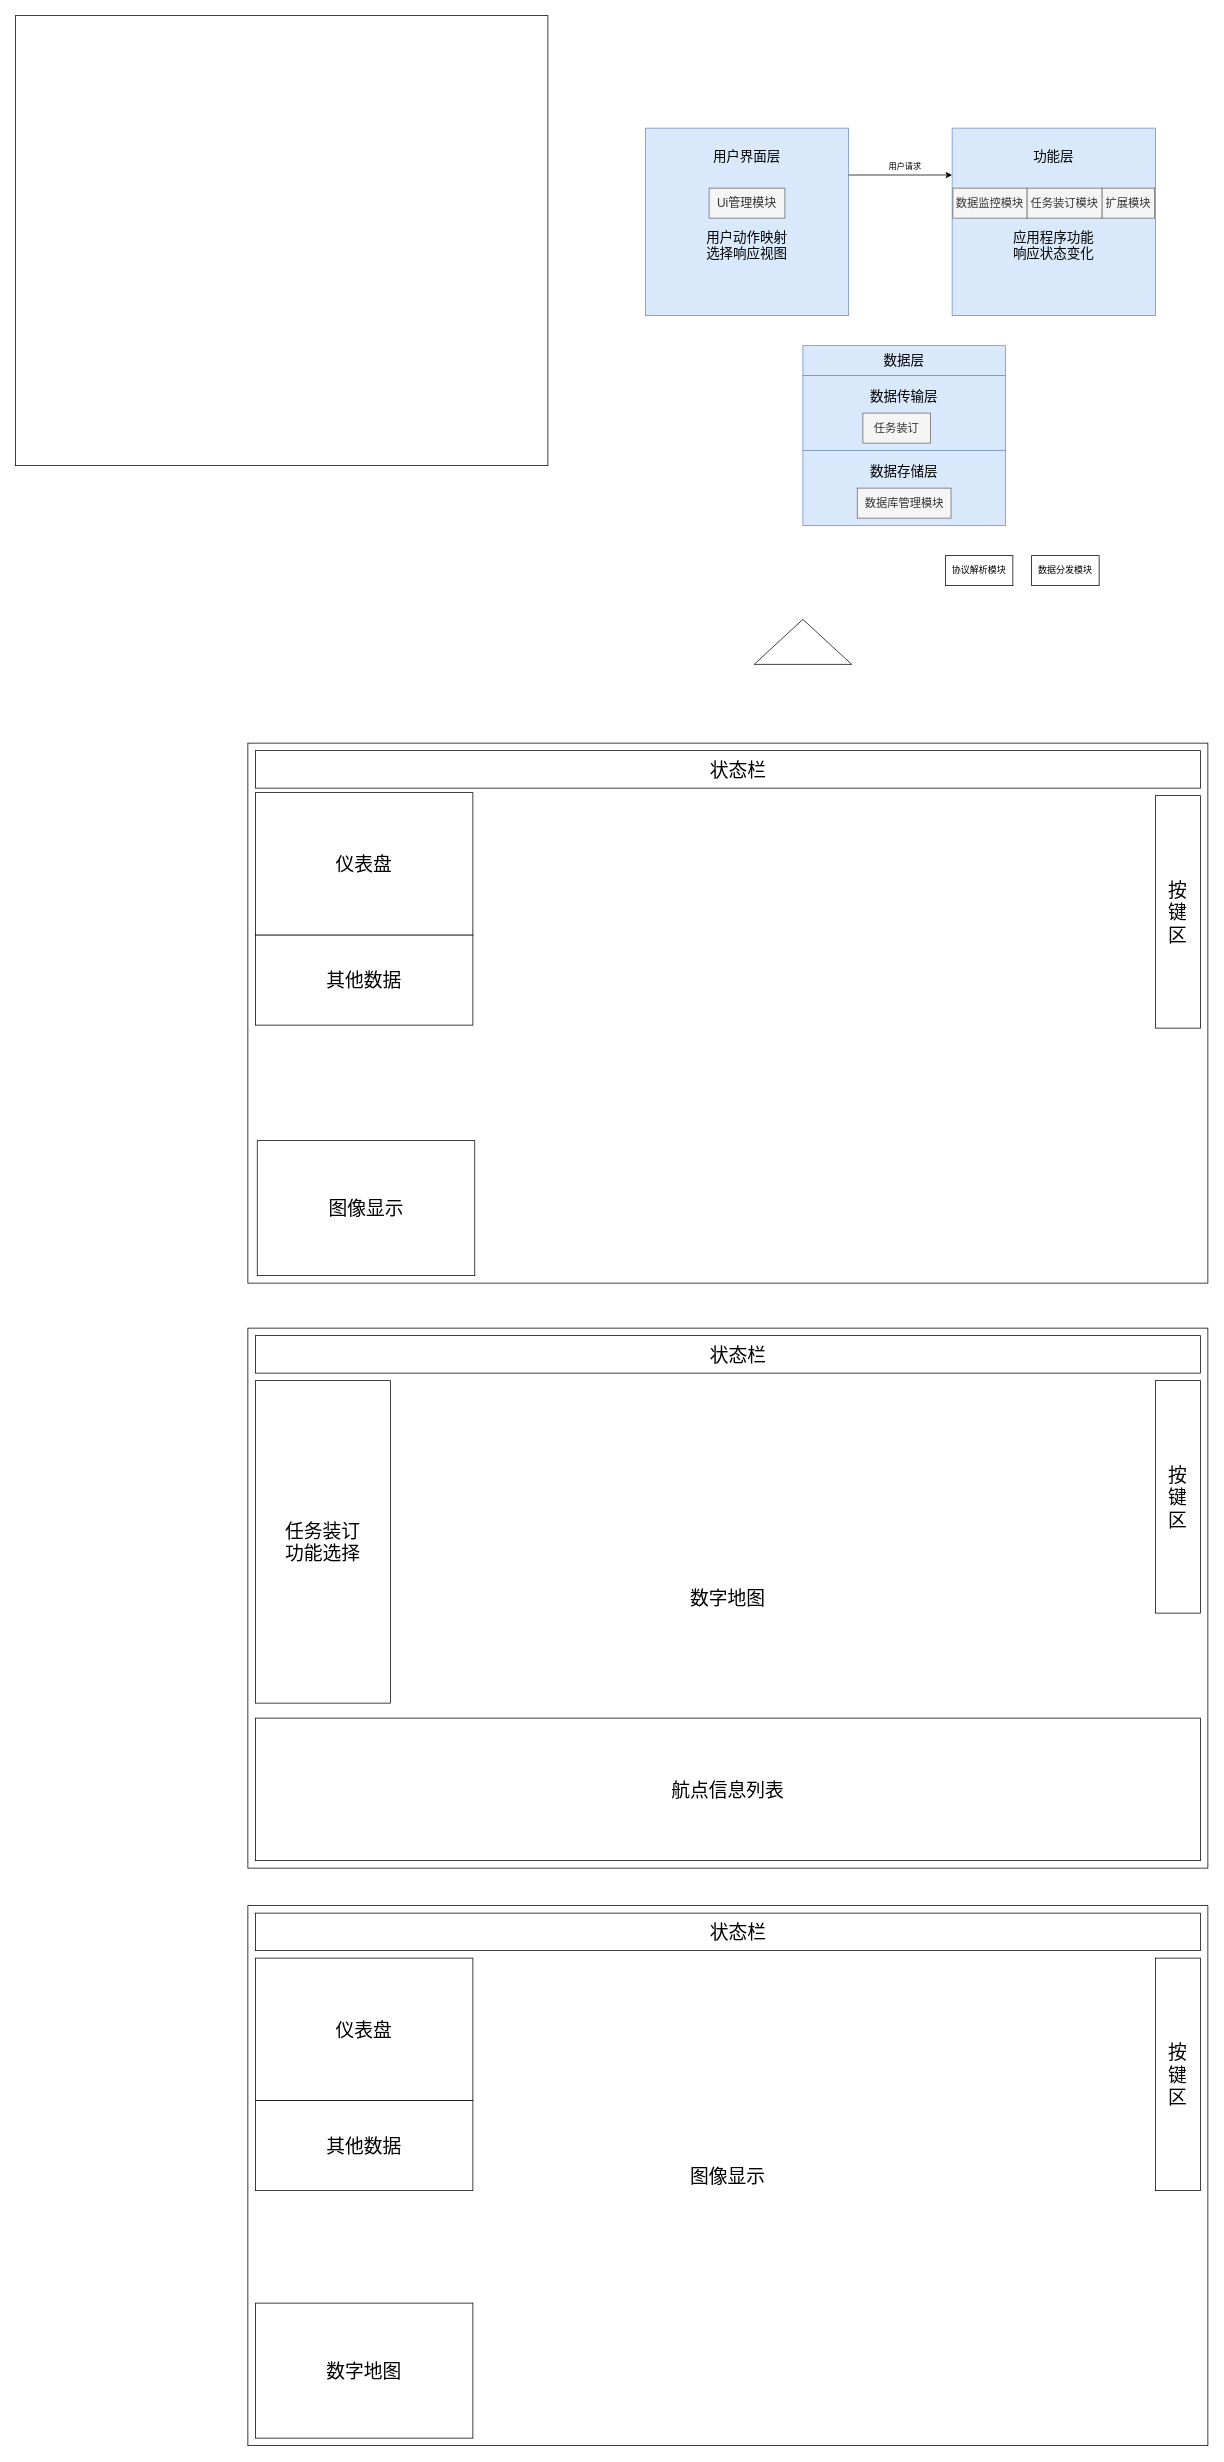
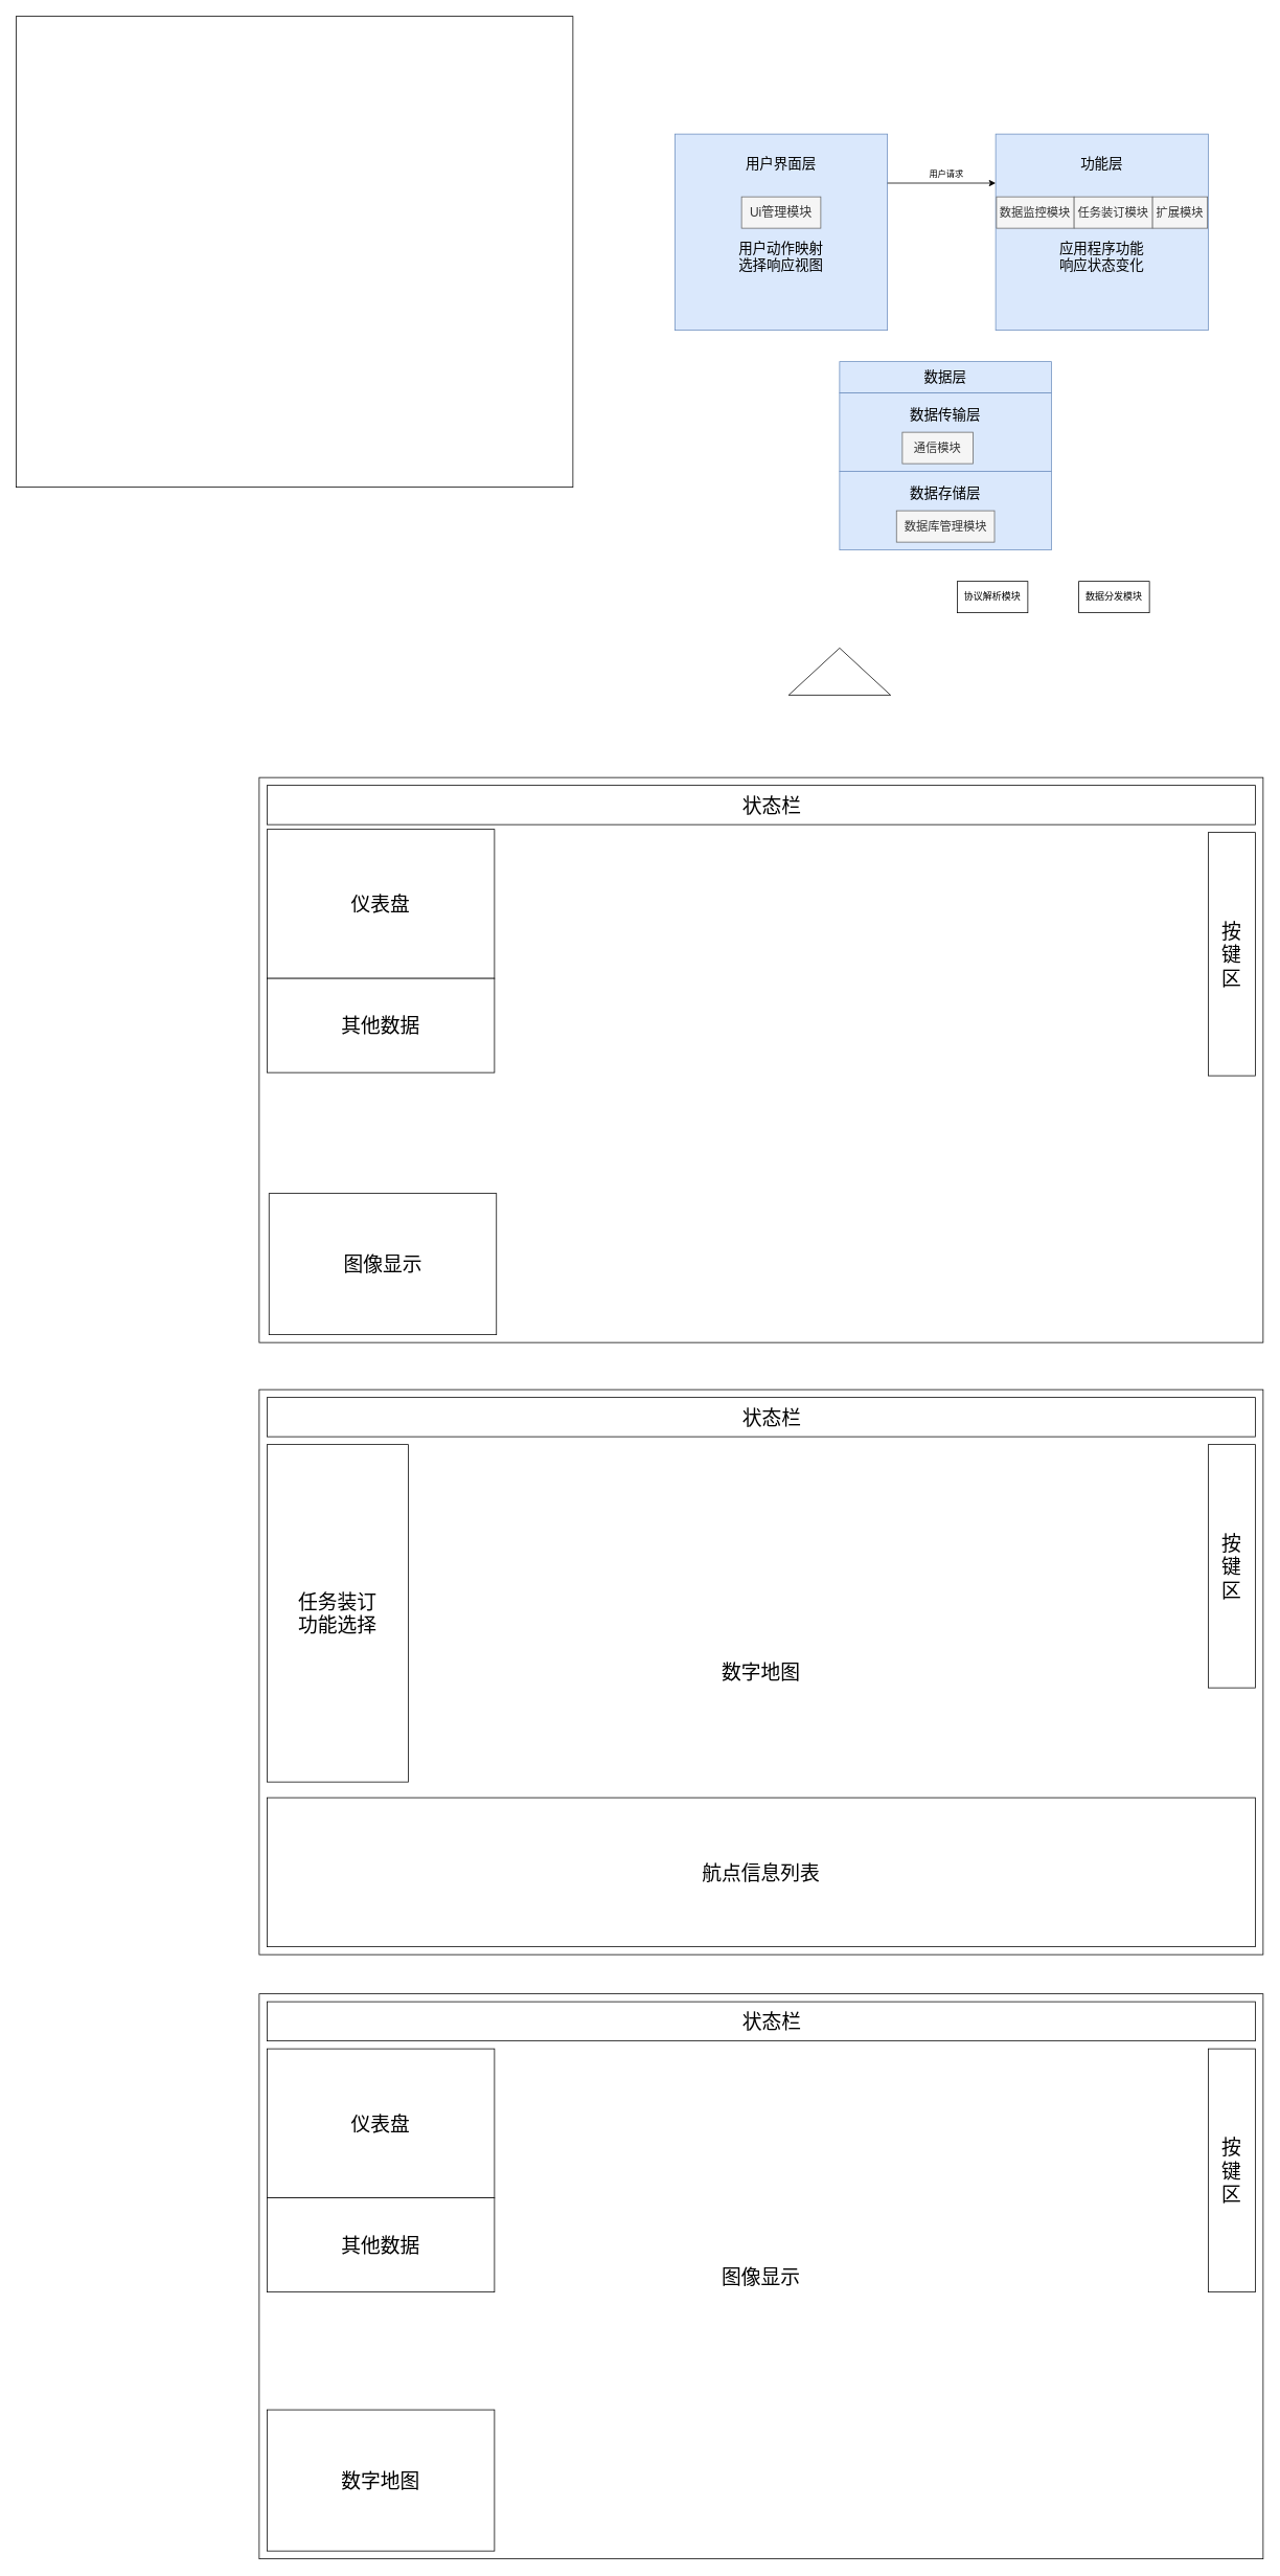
- <mxCell id="36" value="任务装订" style="rounded=0;whiteSpace=wrap;html=1;fontSize=15;fillColor=#f5f5f5;strokeColor=#666666;fontColor=#333333;" parent="31" vertex="1"><mxGeometry x="80" y="90" width="90" height="40" as="geometry" /></mxCell>
+ <mxCell id="36" value="通信模块" style="rounded=0;whiteSpace=wrap;html=1;fontSize=15;fillColor=#f5f5f5;strokeColor=#666666;fontColor=#333333;" parent="31" vertex="1"><mxGeometry x="80" y="90" width="90" height="40" as="geometry" /></mxCell>
- <mxCell id="4" value="协议解析模块" style="rounded=0;whiteSpace=wrap;html=1;" parent="1" vertex="1"><mxGeometry x="1260" y="740" width="90" height="40" as="geometry" /></mxCell>
+ <mxCell id="4" value="协议解析模块" style="rounded=0;whiteSpace=wrap;html=1;" parent="1" vertex="1"><mxGeometry x="1220" y="740" width="90" height="40" as="geometry" /></mxCell>
